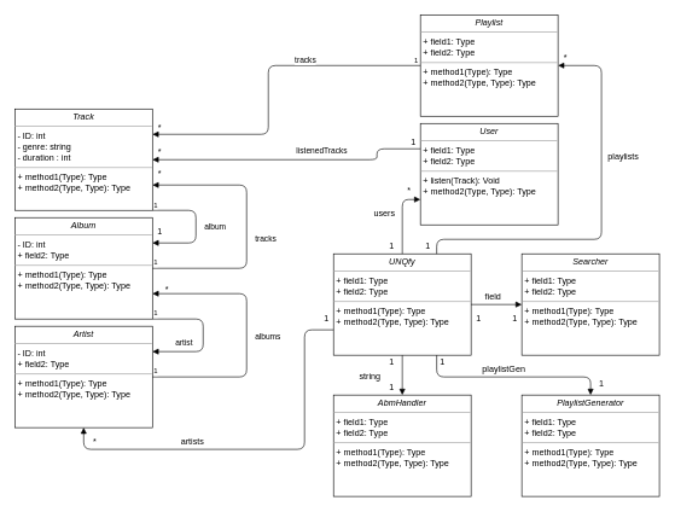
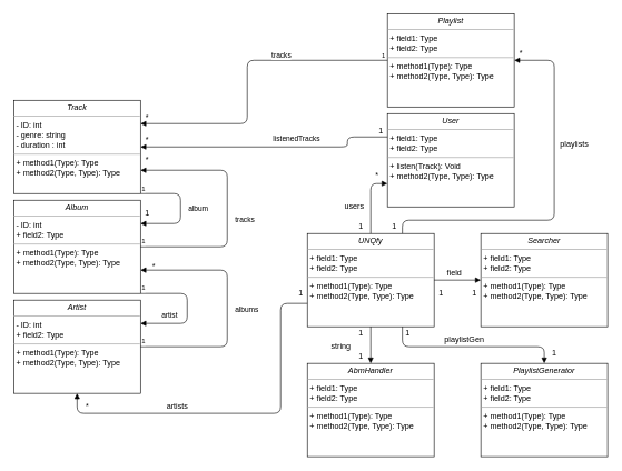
- <mxCell id="50" value="users" style="text;html=1;align=center;verticalAlign=middle;resizable=0;points=[];autosize=1;" vertex="1" parent="1"><mxGeometry x="510" y="285" width="40" height="20" as="geometry" /></mxCell>
+ <mxCell id="50" value="users" style="text;html=1;align=center;verticalAlign=middle;resizable=0;points=[];autosize=1;" vertex="1" parent="1"><mxGeometry x="510" y="300" width="40" height="20" as="geometry" /></mxCell>
